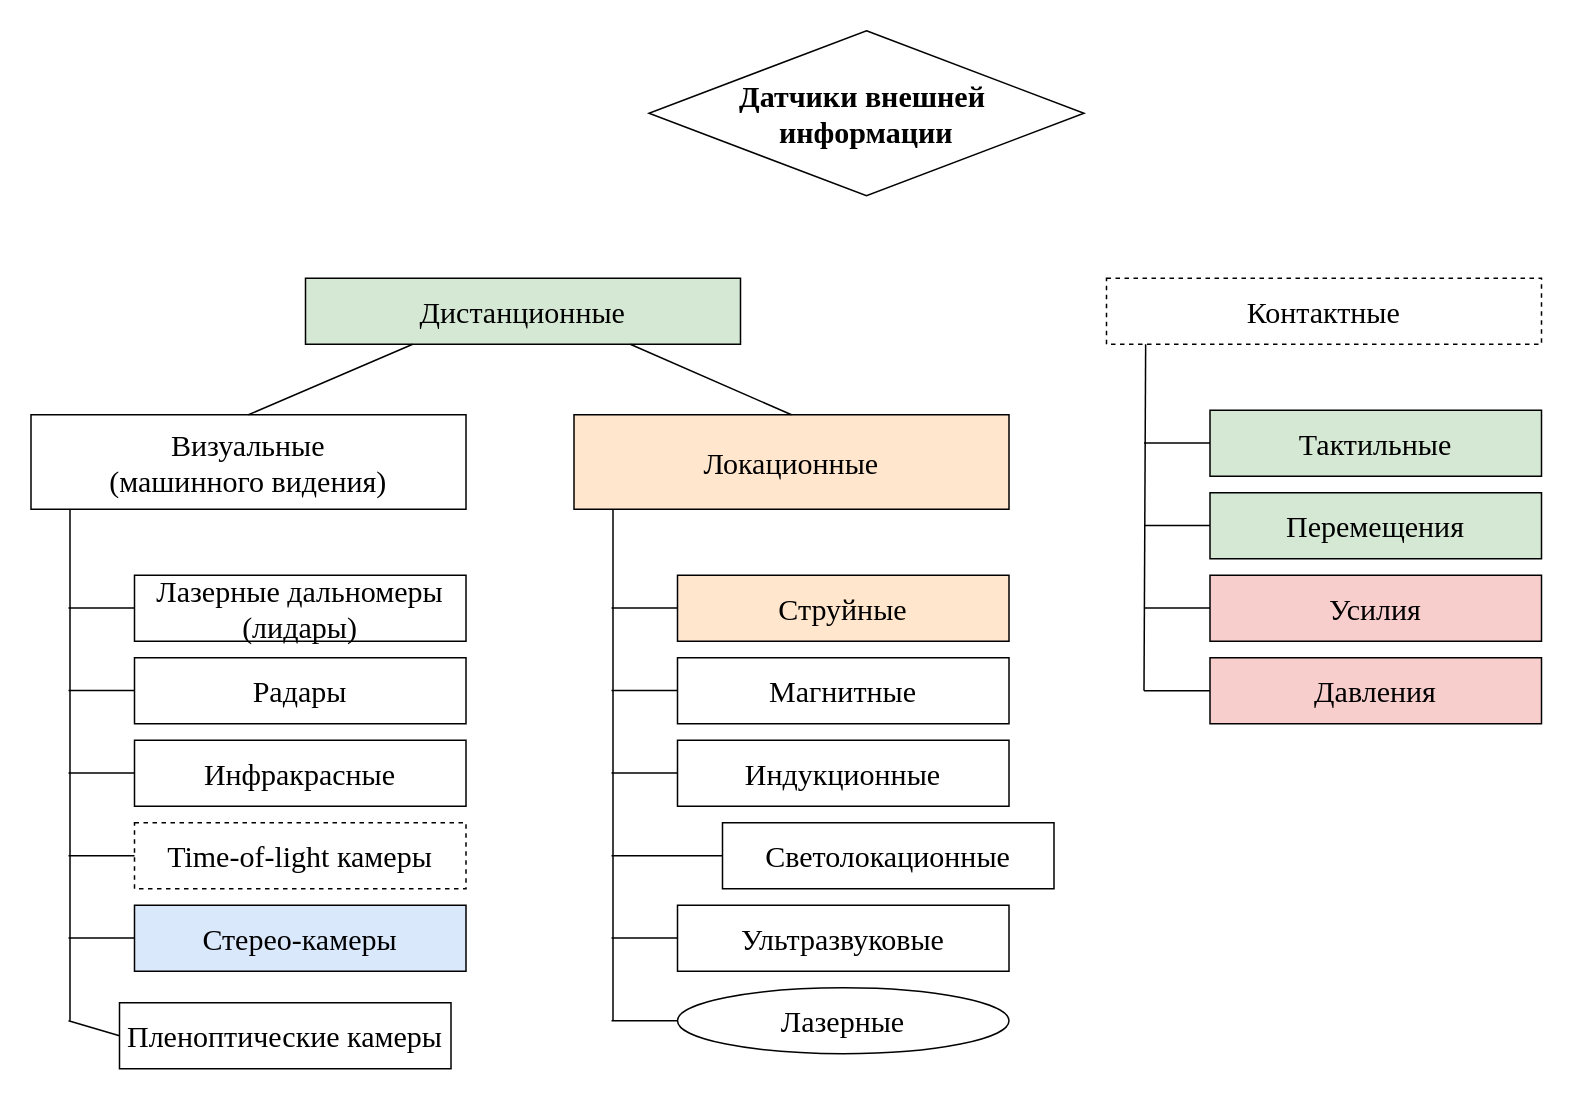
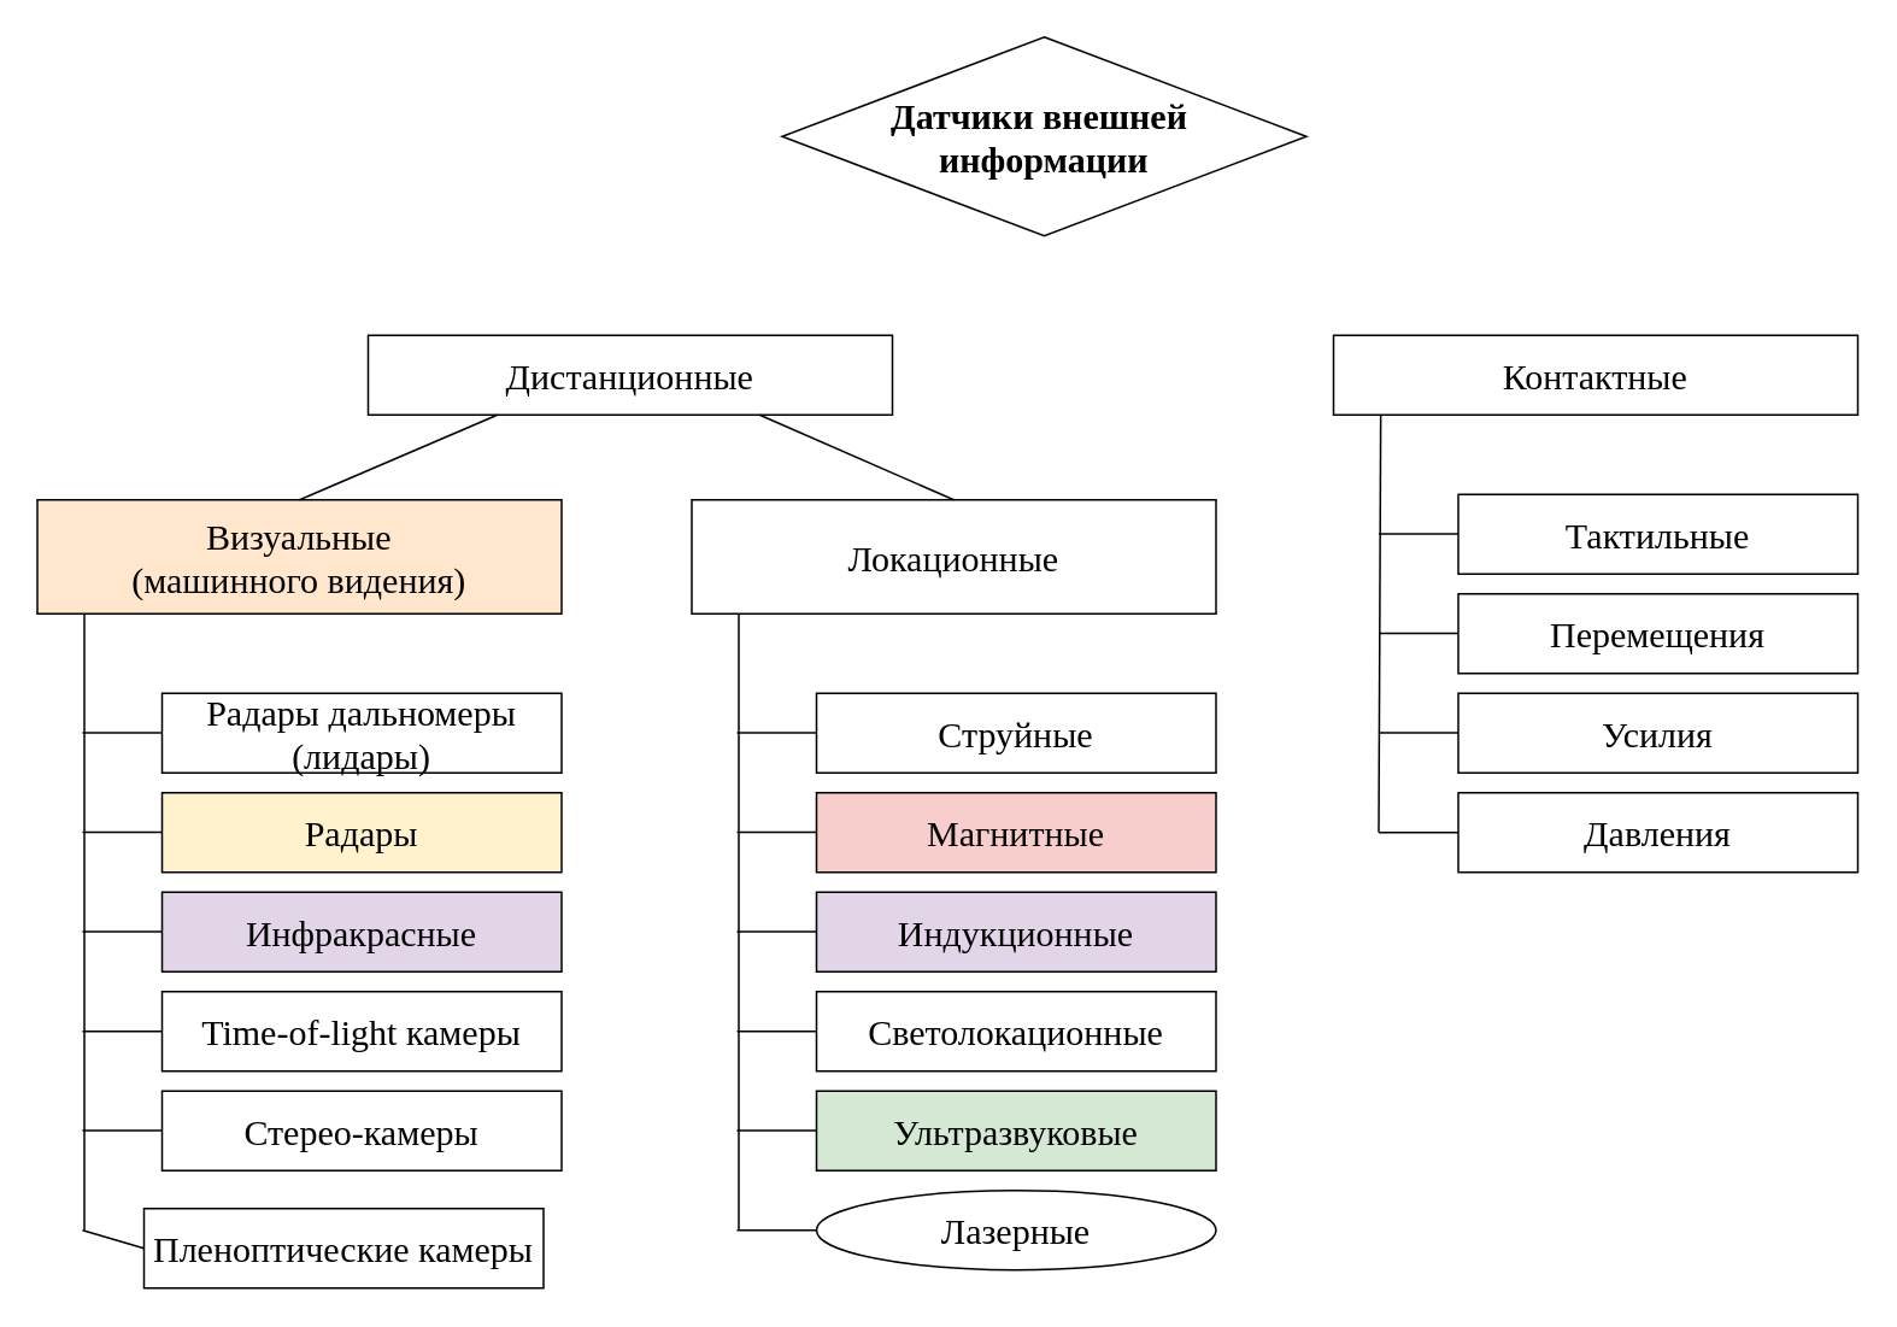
- <mxCell id="3" value="Дистанционные" style="rounded=0;whiteSpace=wrap;html=1;fontSize=20;fontFamily=Times New Roman;fillColor=#d5e8d4;" vertex="1" parent="1"><mxGeometry x="203" y="185" width="290" height="44" as="geometry" /></mxCell>
+ <mxCell id="3" value="Дистанционные" style="rounded=0;whiteSpace=wrap;html=1;fontSize=20;fontFamily=Times New Roman;" vertex="1" parent="1"><mxGeometry x="203" y="185" width="290" height="44" as="geometry" /></mxCell>
- <mxCell id="4" value="Контактные" style="rounded=0;whiteSpace=wrap;html=1;fontSize=20;fontFamily=Times New Roman;dashed=1;" vertex="1" parent="1"><mxGeometry x="737" y="185" width="290" height="44" as="geometry" /></mxCell>
+ <mxCell id="4" value="Контактные" style="rounded=0;whiteSpace=wrap;html=1;fontSize=20;fontFamily=Times New Roman;" vertex="1" parent="1"><mxGeometry x="737" y="185" width="290" height="44" as="geometry" /></mxCell>
- <mxCell id="9" value="Тактильные" style="rounded=0;whiteSpace=wrap;html=1;fontSize=20;fontFamily=Times New Roman;fillColor=#d5e8d4;" vertex="1" parent="1"><mxGeometry x="806" y="273" width="221" height="44" as="geometry" /></mxCell>
+ <mxCell id="9" value="Тактильные" style="rounded=0;whiteSpace=wrap;html=1;fontSize=20;fontFamily=Times New Roman;" vertex="1" parent="1"><mxGeometry x="806" y="273" width="221" height="44" as="geometry" /></mxCell>
- <mxCell id="5" value="Визуальные&lt;br&gt;(машинного видения)" style="rounded=0;whiteSpace=wrap;html=1;fontSize=20;fontFamily=Times New Roman;" vertex="1" parent="1"><mxGeometry x="20" y="276" width="290" height="63" as="geometry" /></mxCell>
+ <mxCell id="5" value="Визуальные&lt;br&gt;(машинного видения)" style="rounded=0;whiteSpace=wrap;html=1;fontSize=20;fontFamily=Times New Roman;fillColor=#ffe6cc;" vertex="1" parent="1"><mxGeometry x="20" y="276" width="290" height="63" as="geometry" /></mxCell>
- <mxCell id="6" value="Локационные" style="rounded=0;whiteSpace=wrap;html=1;fontSize=20;fontFamily=Times New Roman;fillColor=#ffe6cc;" vertex="1" parent="1"><mxGeometry x="382" y="276" width="290" height="63" as="geometry" /></mxCell>
+ <mxCell id="6" value="Локационные" style="rounded=0;whiteSpace=wrap;html=1;fontSize=20;fontFamily=Times New Roman;" vertex="1" parent="1"><mxGeometry x="382" y="276" width="290" height="63" as="geometry" /></mxCell>
- <mxCell id="10" value="Перемещения" style="rounded=0;whiteSpace=wrap;html=1;fontSize=20;fontFamily=Times New Roman;fillColor=#d5e8d4;" vertex="1" parent="1"><mxGeometry x="806" y="328" width="221" height="44" as="geometry" /></mxCell>
+ <mxCell id="10" value="Перемещения" style="rounded=0;whiteSpace=wrap;html=1;fontSize=20;fontFamily=Times New Roman;" vertex="1" parent="1"><mxGeometry x="806" y="328" width="221" height="44" as="geometry" /></mxCell>
- <mxCell id="27" value="Лазерные дальномеры (лидары)" style="rounded=0;whiteSpace=wrap;html=1;fontSize=20;fontFamily=Times New Roman;" vertex="1" parent="1"><mxGeometry x="89" y="383" width="221" height="44" as="geometry" /></mxCell>
+ <mxCell id="27" value="Радары дальномеры (лидары)" style="rounded=0;whiteSpace=wrap;html=1;fontSize=20;fontFamily=Times New Roman;" vertex="1" parent="1"><mxGeometry x="89" y="383" width="221" height="44" as="geometry" /></mxCell>
- <mxCell id="18" value="Струйные" style="rounded=0;whiteSpace=wrap;html=1;fontSize=20;fontFamily=Times New Roman;fillColor=#ffe6cc;" vertex="1" parent="1"><mxGeometry x="451" y="383" width="221" height="44" as="geometry" /></mxCell>
+ <mxCell id="18" value="Струйные" style="rounded=0;whiteSpace=wrap;html=1;fontSize=20;fontFamily=Times New Roman;" vertex="1" parent="1"><mxGeometry x="451" y="383" width="221" height="44" as="geometry" /></mxCell>
- <mxCell id="11" value="Усилия" style="rounded=0;whiteSpace=wrap;html=1;fontSize=20;fontFamily=Times New Roman;fillColor=#f8cecc;" vertex="1" parent="1"><mxGeometry x="806" y="383" width="221" height="44" as="geometry" /></mxCell>
+ <mxCell id="11" value="Усилия" style="rounded=0;whiteSpace=wrap;html=1;fontSize=20;fontFamily=Times New Roman;" vertex="1" parent="1"><mxGeometry x="806" y="383" width="221" height="44" as="geometry" /></mxCell>
- <mxCell id="28" value="Радары" style="rounded=0;whiteSpace=wrap;html=1;fontSize=20;fontFamily=Times New Roman;" vertex="1" parent="1"><mxGeometry x="89" y="438" width="221" height="44" as="geometry" /></mxCell>
+ <mxCell id="28" value="Радары" style="rounded=0;whiteSpace=wrap;html=1;fontSize=20;fontFamily=Times New Roman;fillColor=#fff2cc;" vertex="1" parent="1"><mxGeometry x="89" y="438" width="221" height="44" as="geometry" /></mxCell>
- <mxCell id="19" value="Магнитные" style="rounded=0;whiteSpace=wrap;html=1;fontSize=20;fontFamily=Times New Roman;" vertex="1" parent="1"><mxGeometry x="451" y="438" width="221" height="44" as="geometry" /></mxCell>
+ <mxCell id="19" value="Магнитные" style="rounded=0;whiteSpace=wrap;html=1;fontSize=20;fontFamily=Times New Roman;fillColor=#f8cecc;" vertex="1" parent="1"><mxGeometry x="451" y="438" width="221" height="44" as="geometry" /></mxCell>
- <mxCell id="12" value="Давления" style="rounded=0;whiteSpace=wrap;html=1;fontSize=20;fontFamily=Times New Roman;fillColor=#f8cecc;" vertex="1" parent="1"><mxGeometry x="806" y="438" width="221" height="44" as="geometry" /></mxCell>
+ <mxCell id="12" value="Давления" style="rounded=0;whiteSpace=wrap;html=1;fontSize=20;fontFamily=Times New Roman;" vertex="1" parent="1"><mxGeometry x="806" y="438" width="221" height="44" as="geometry" /></mxCell>
- <mxCell id="29" value="Инфракрасные" style="rounded=0;whiteSpace=wrap;html=1;fontSize=20;fontFamily=Times New Roman;" vertex="1" parent="1"><mxGeometry x="89" y="493" width="221" height="44" as="geometry" /></mxCell>
+ <mxCell id="29" value="Инфракрасные" style="rounded=0;whiteSpace=wrap;html=1;fontSize=20;fontFamily=Times New Roman;fillColor=#e1d5e7;" vertex="1" parent="1"><mxGeometry x="89" y="493" width="221" height="44" as="geometry" /></mxCell>
- <mxCell id="20" value="Индукционные" style="rounded=0;whiteSpace=wrap;html=1;fontSize=20;fontFamily=Times New Roman;" vertex="1" parent="1"><mxGeometry x="451" y="493" width="221" height="44" as="geometry" /></mxCell>
+ <mxCell id="20" value="Индукционные" style="rounded=0;whiteSpace=wrap;html=1;fontSize=20;fontFamily=Times New Roman;fillColor=#e1d5e7;" vertex="1" parent="1"><mxGeometry x="451" y="493" width="221" height="44" as="geometry" /></mxCell>
- <mxCell id="30" value="Time-of-light камеры" style="rounded=0;whiteSpace=wrap;html=1;fontSize=20;fontFamily=Times New Roman;dashed=1;" vertex="1" parent="1"><mxGeometry x="89" y="548" width="221" height="44" as="geometry" /></mxCell>
+ <mxCell id="30" value="Time-of-light камеры" style="rounded=0;whiteSpace=wrap;html=1;fontSize=20;fontFamily=Times New Roman;" vertex="1" parent="1"><mxGeometry x="89" y="548" width="221" height="44" as="geometry" /></mxCell>
- <mxCell id="21" value="Светолокационные" style="rounded=0;whiteSpace=wrap;html=1;fontSize=20;fontFamily=Times New Roman;" vertex="1" parent="1"><mxGeometry x="481" y="548" width="221" height="44" as="geometry" /></mxCell>
+ <mxCell id="21" value="Светолокационные" style="rounded=0;whiteSpace=wrap;html=1;fontSize=20;fontFamily=Times New Roman;" vertex="1" parent="1"><mxGeometry x="451" y="548" width="221" height="44" as="geometry" /></mxCell>
- <mxCell id="36" value="Стерео-камеры" style="rounded=0;whiteSpace=wrap;html=1;fontSize=20;fontFamily=Times New Roman;fillColor=#dae8fc;" vertex="1" parent="1"><mxGeometry x="89" y="603" width="221" height="44" as="geometry" /></mxCell>
+ <mxCell id="36" value="Стерео-камеры" style="rounded=0;whiteSpace=wrap;html=1;fontSize=20;fontFamily=Times New Roman;" vertex="1" parent="1"><mxGeometry x="89" y="603" width="221" height="44" as="geometry" /></mxCell>
- <mxCell id="40" value="Ультразвуковые" style="rounded=0;whiteSpace=wrap;html=1;fontSize=20;fontFamily=Times New Roman;" vertex="1" parent="1"><mxGeometry x="451" y="603" width="221" height="44" as="geometry" /></mxCell>
+ <mxCell id="40" value="Ультразвуковые" style="rounded=0;whiteSpace=wrap;html=1;fontSize=20;fontFamily=Times New Roman;fillColor=#d5e8d4;" vertex="1" parent="1"><mxGeometry x="451" y="603" width="221" height="44" as="geometry" /></mxCell>
